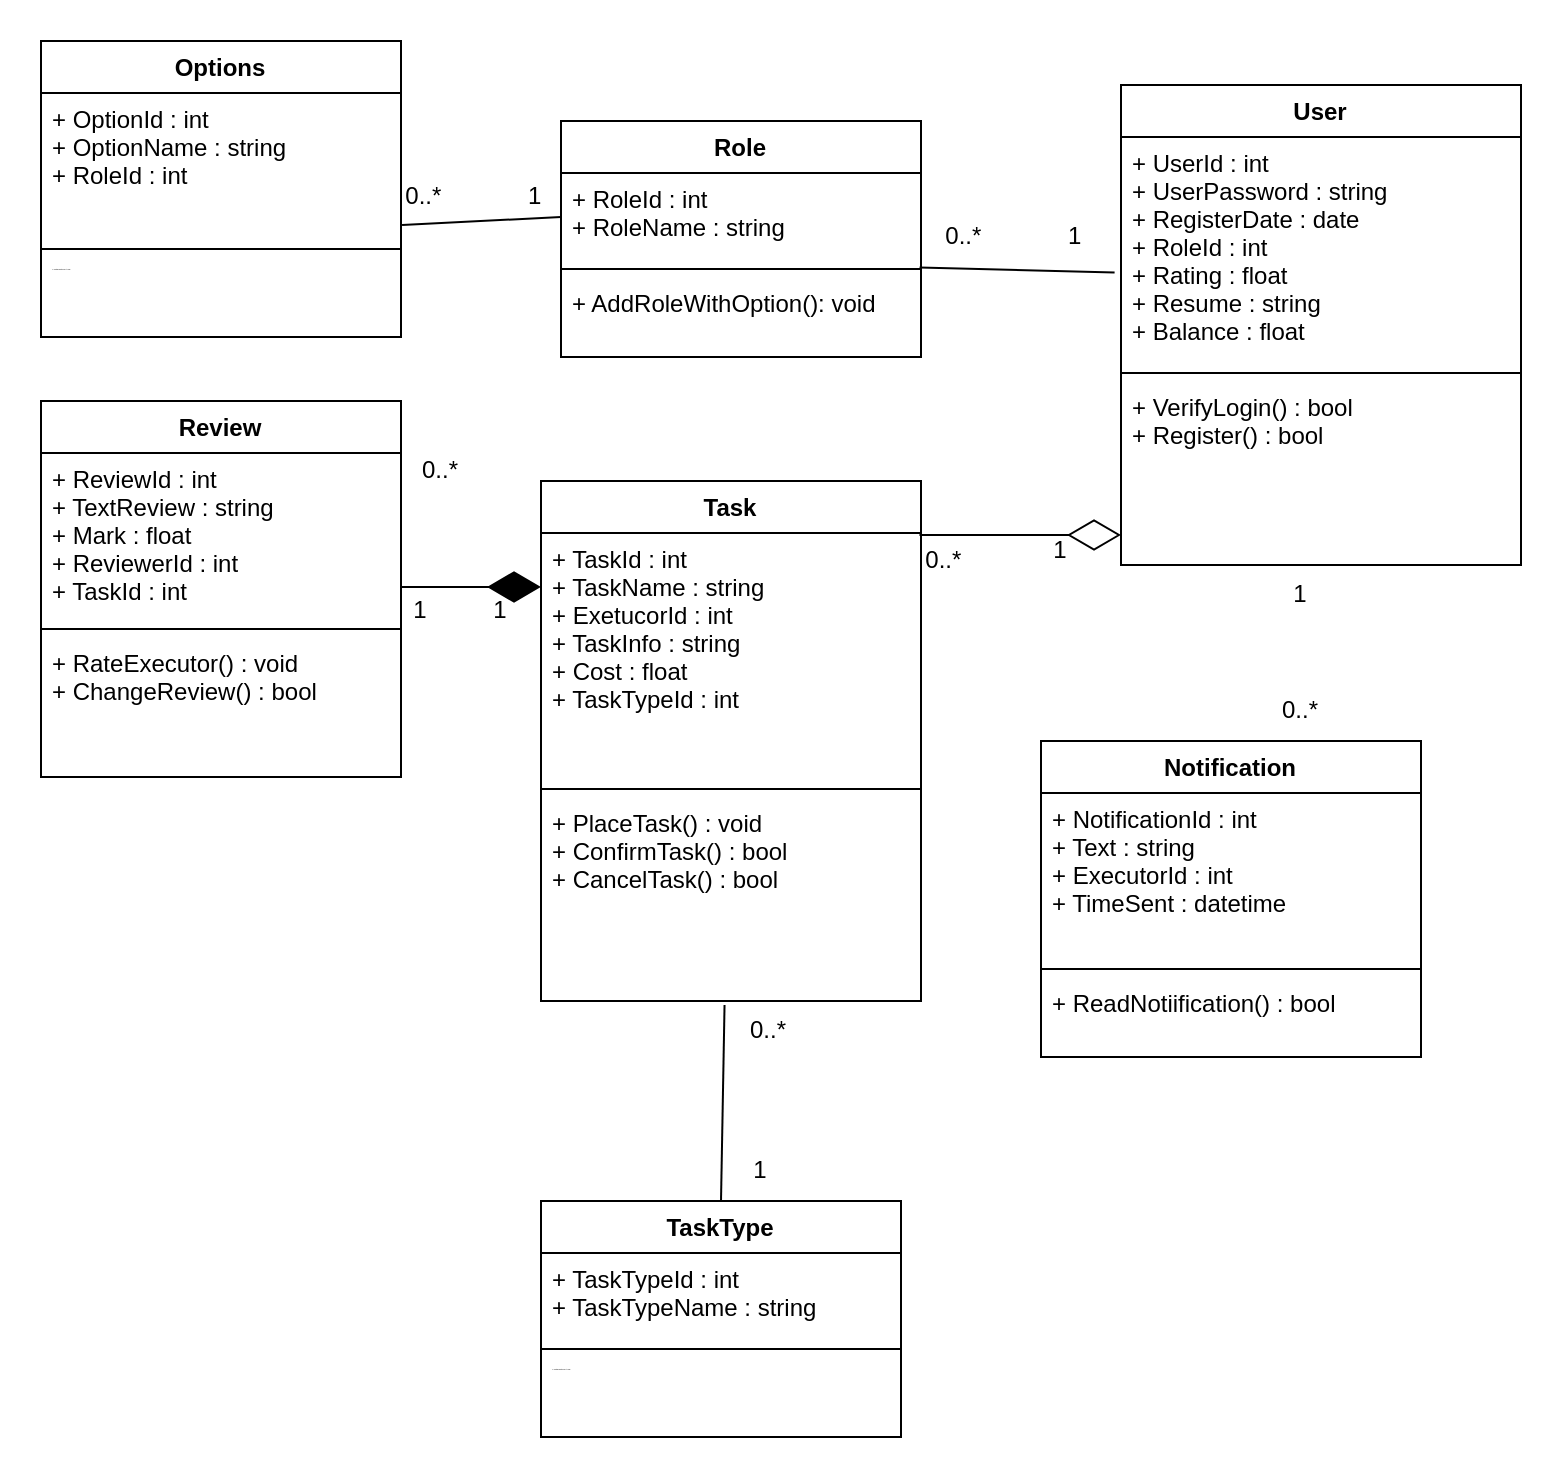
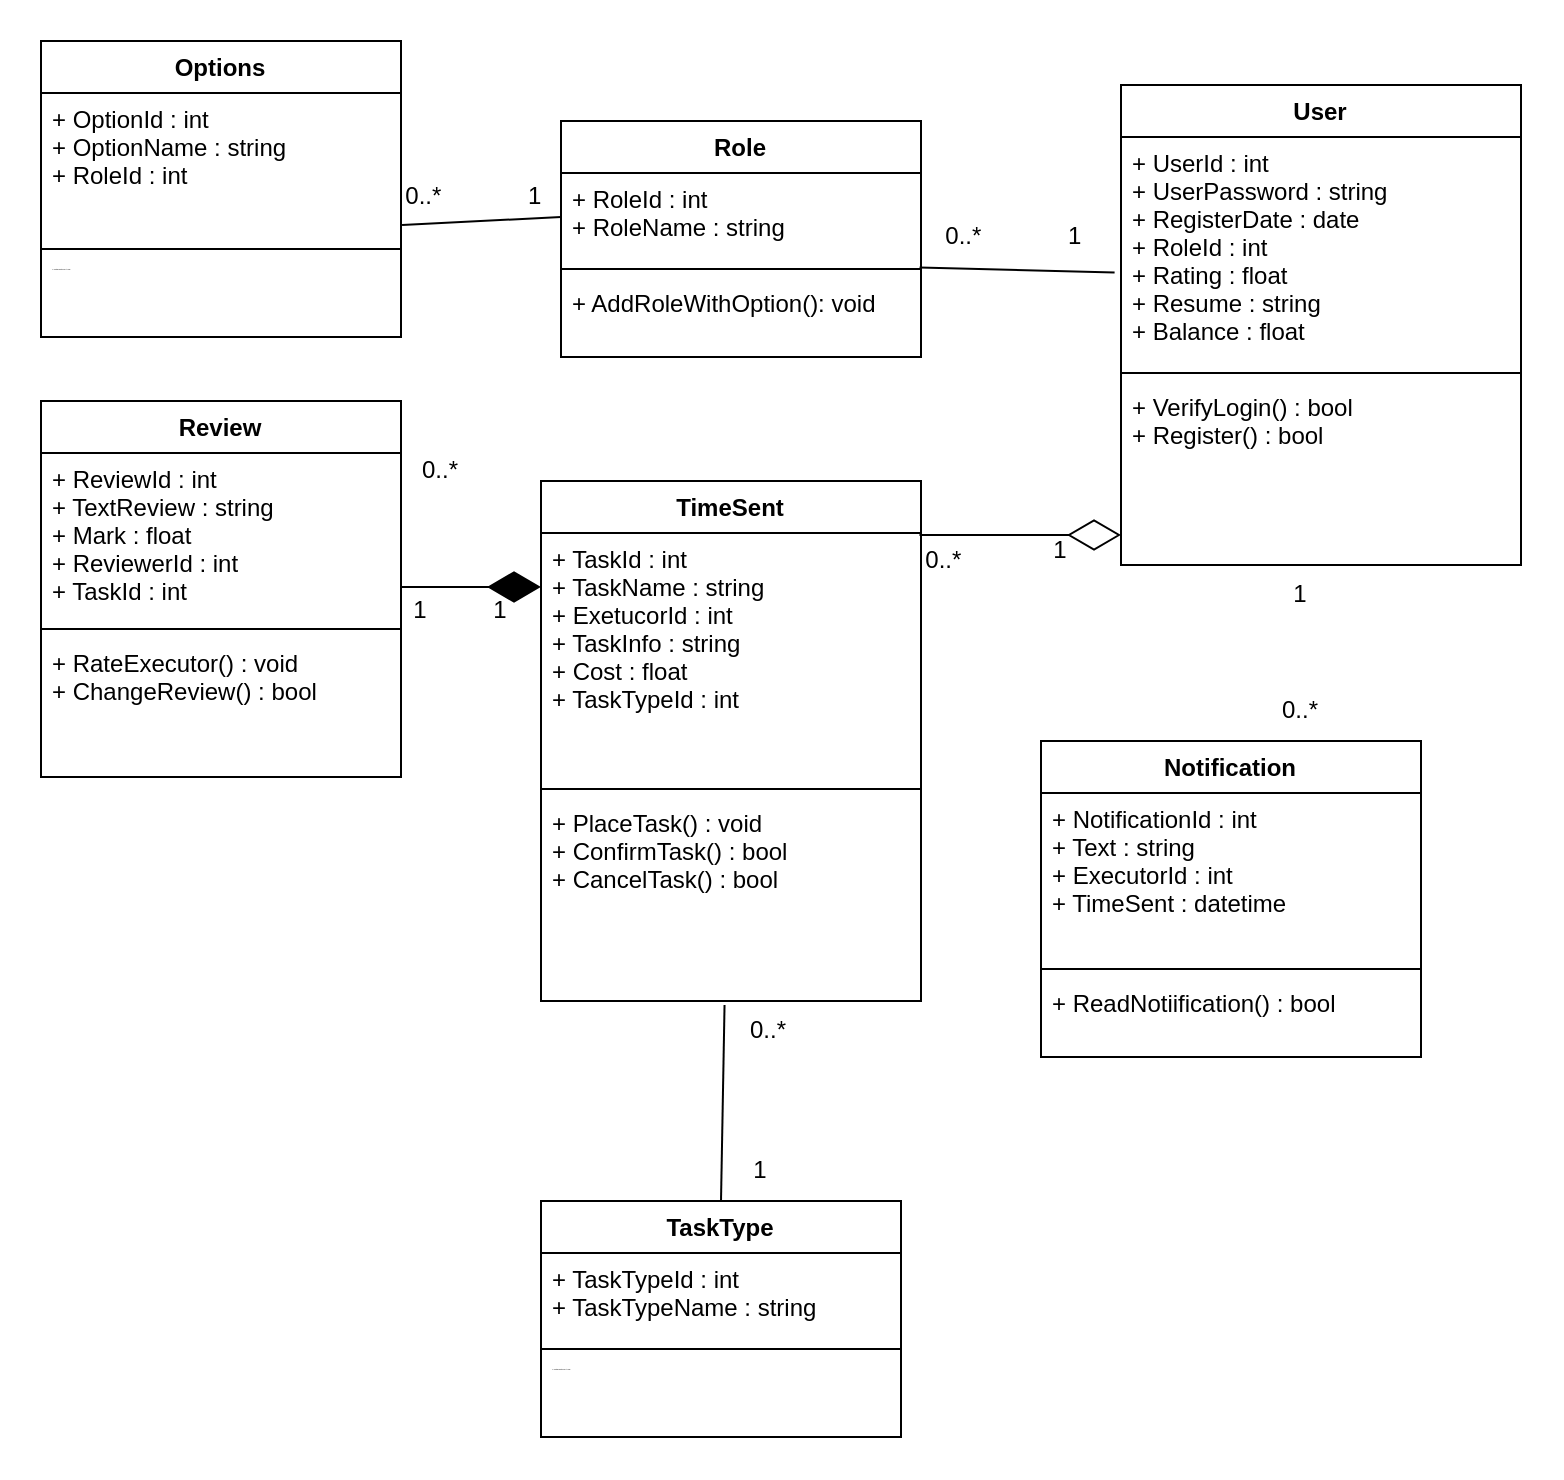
- <mxCell id="19" value="Task" style="swimlane;fontStyle=1;align=center;verticalAlign=top;childLayout=stackLayout;horizontal=1;startSize=26;horizontalStack=0;resizeParent=1;resizeParentMax=0;resizeLast=0;collapsible=1;marginBottom=0;" vertex="1" parent="1"><mxGeometry x="270" y="240" width="190" height="260" as="geometry" /></mxCell>
+ <mxCell id="19" value="TimeSent" style="swimlane;fontStyle=1;align=center;verticalAlign=top;childLayout=stackLayout;horizontal=1;startSize=26;horizontalStack=0;resizeParent=1;resizeParentMax=0;resizeLast=0;collapsible=1;marginBottom=0;" vertex="1" parent="1"><mxGeometry x="270" y="240" width="190" height="260" as="geometry" /></mxCell>
